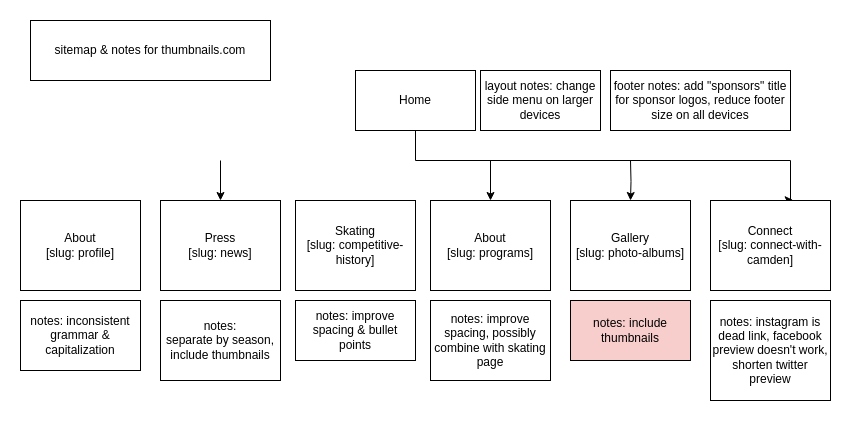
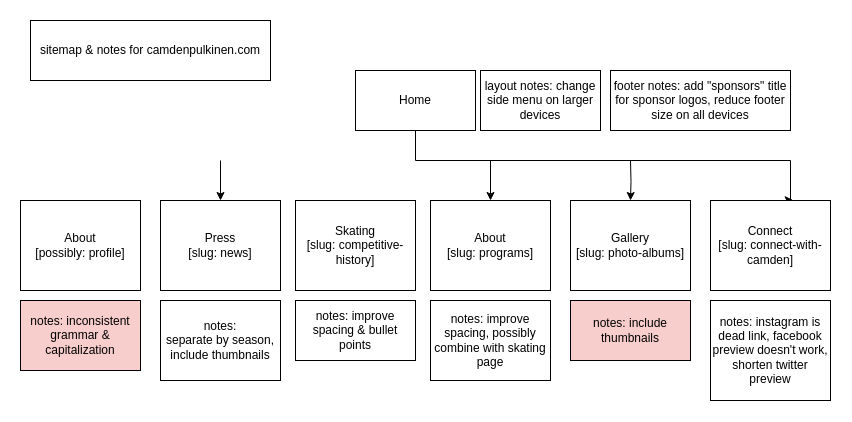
- <mxCell id="21" value="sitemap &amp;amp; notes for thumbnails.com" style="rounded=0;whiteSpace=wrap;html=1;" vertex="1" parent="1"><mxGeometry x="30" y="20" width="240" height="60" as="geometry" /></mxCell>
+ <mxCell id="21" value="sitemap &amp;amp; notes for camdenpulkinen.com" style="rounded=0;whiteSpace=wrap;html=1;" vertex="1" parent="1"><mxGeometry x="30" y="20" width="240" height="60" as="geometry" /></mxCell>
- <mxCell id="4" value="About&lt;br&gt;[slug: profile]" style="rounded=0;whiteSpace=wrap;html=1;strokeColor=default;fillColor=default;" vertex="1" parent="1"><mxGeometry x="20" y="200" width="120" height="90" as="geometry" /></mxCell>
+ <mxCell id="4" value="About&lt;br&gt;[possibly: profile]" style="rounded=0;whiteSpace=wrap;html=1;strokeColor=default;fillColor=default;" vertex="1" parent="1"><mxGeometry x="20" y="200" width="120" height="90" as="geometry" /></mxCell>
- <mxCell id="14" value="notes: inconsistent grammar &amp;amp; capitalization" style="rounded=0;whiteSpace=wrap;html=1;" vertex="1" parent="1"><mxGeometry x="20" y="300" width="120" height="70" as="geometry" /></mxCell>
+ <mxCell id="14" value="notes: inconsistent grammar &amp;amp; capitalization" style="rounded=0;whiteSpace=wrap;html=1;fillColor=#f8cecc;" vertex="1" parent="1"><mxGeometry x="20" y="300" width="120" height="70" as="geometry" /></mxCell>
